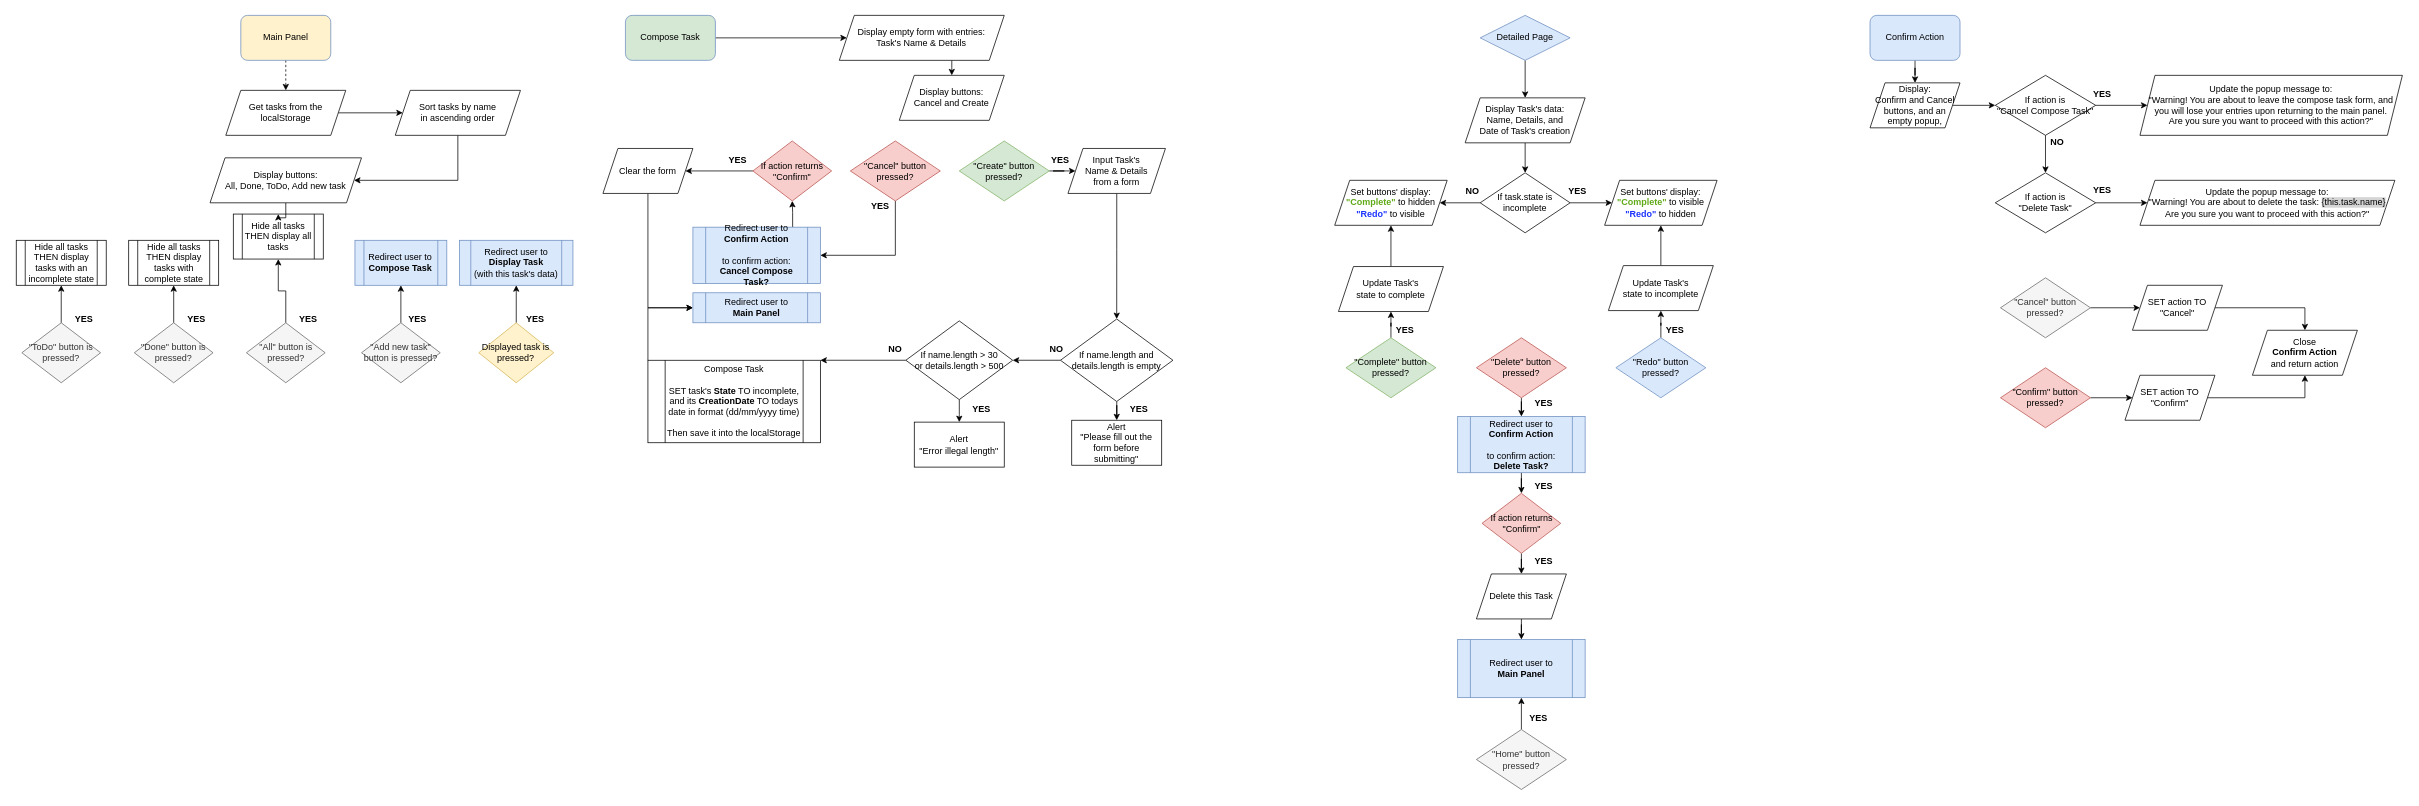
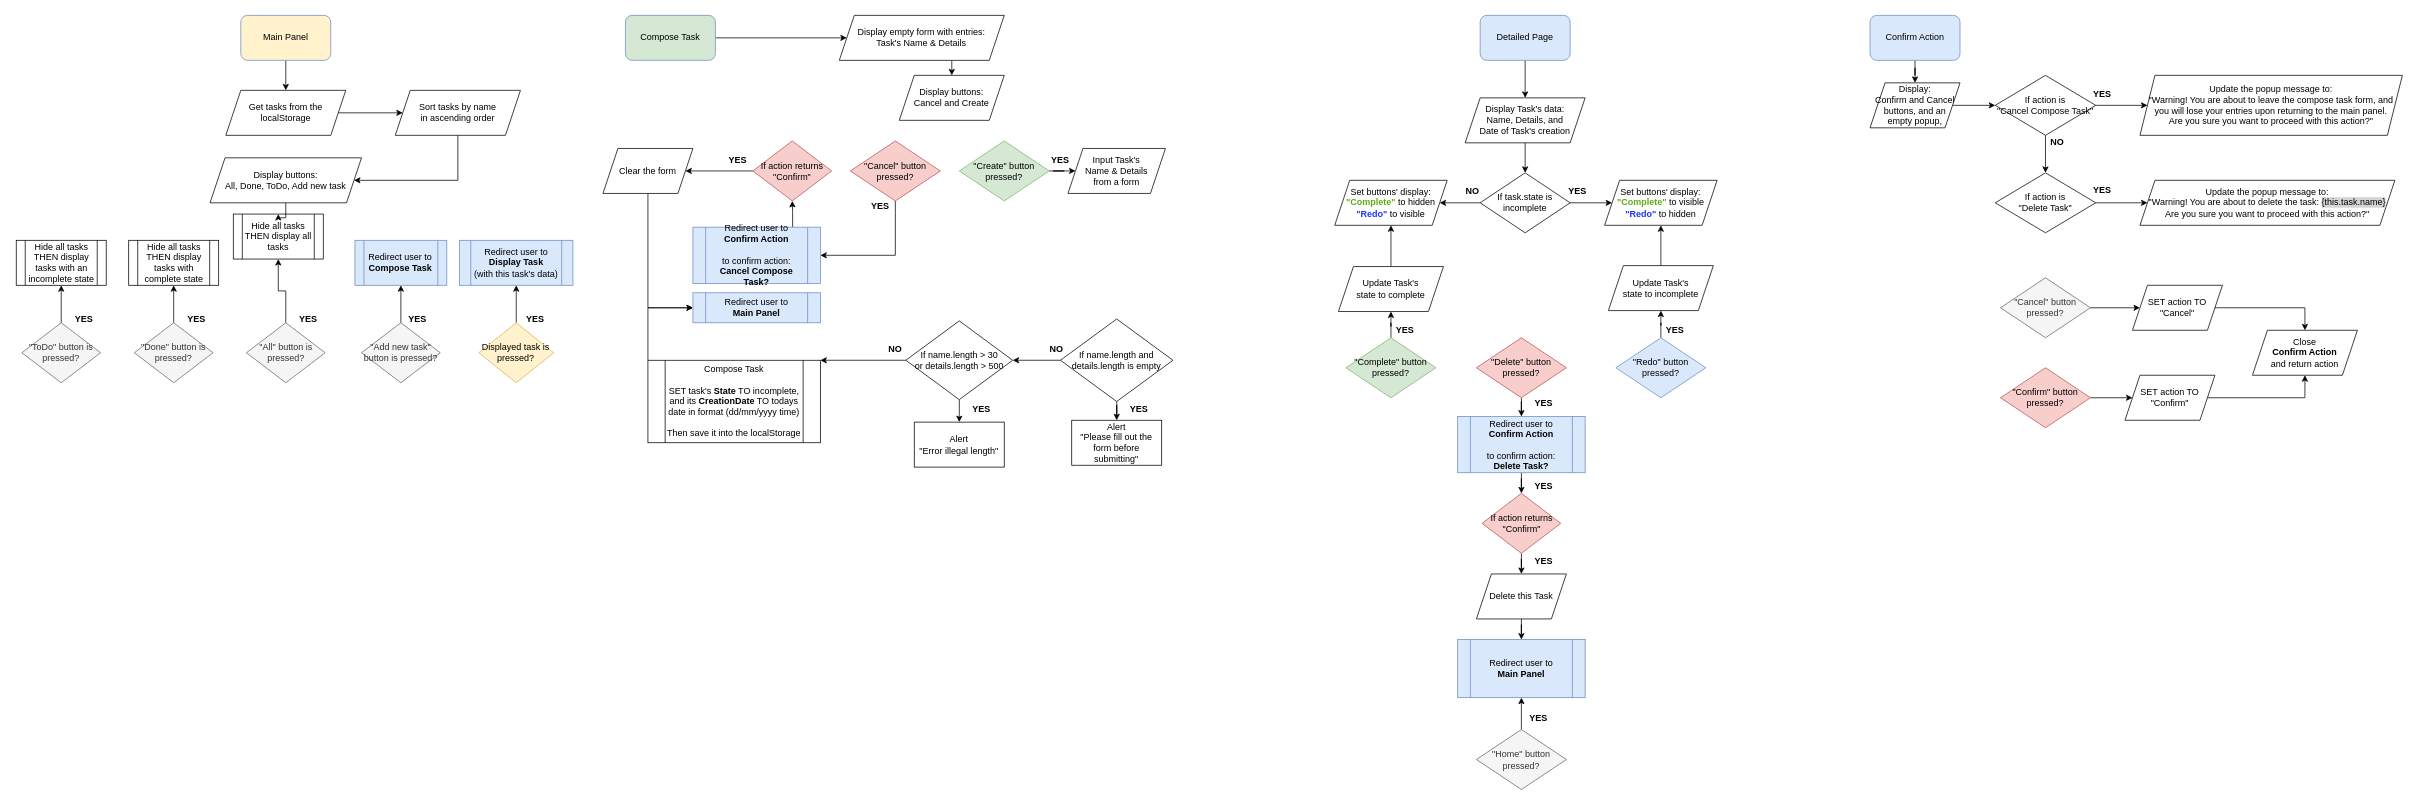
- <mxCell id="34" value="Detailed Page" style="rhombus;whiteSpace=wrap;html=1;fillColor=#dae8fc;strokeColor=#6c8ebf;" vertex="1" parent="1"><mxGeometry x="1973" y="20" width="120" height="60" as="geometry" /></mxCell>
+ <mxCell id="34" value="Detailed Page" style="rounded=1;whiteSpace=wrap;html=1;fillColor=#dae8fc;strokeColor=#6c8ebf;" vertex="1" parent="1"><mxGeometry x="1973" y="20" width="120" height="60" as="geometry" /></mxCell>
- <mxCell id="68" style="edgeStyle=orthogonalEdgeStyle;rounded=0;orthogonalLoop=1;jettySize=auto;html=1;entryX=0.5;entryY=0;entryDx=0;entryDy=0;dashed=1;" edge="1" parent="1" source="69" target="73"><mxGeometry relative="1" as="geometry" /></mxCell>
+ <mxCell id="68" style="edgeStyle=orthogonalEdgeStyle;rounded=0;orthogonalLoop=1;jettySize=auto;html=1;entryX=0.5;entryY=0;entryDx=0;entryDy=0;" edge="1" parent="1" source="69" target="73"><mxGeometry relative="1" as="geometry" /></mxCell>
- <mxCell id="4" style="edgeStyle=orthogonalEdgeStyle;rounded=0;orthogonalLoop=1;jettySize=auto;html=1;entryX=0.5;entryY=0;entryDx=0;entryDy=0;" edge="1" parent="1" source="5" target="8"><mxGeometry relative="1" as="geometry"><Array as="points"><mxPoint x="1488.25" y="332" /></Array></mxGeometry></mxCell>
